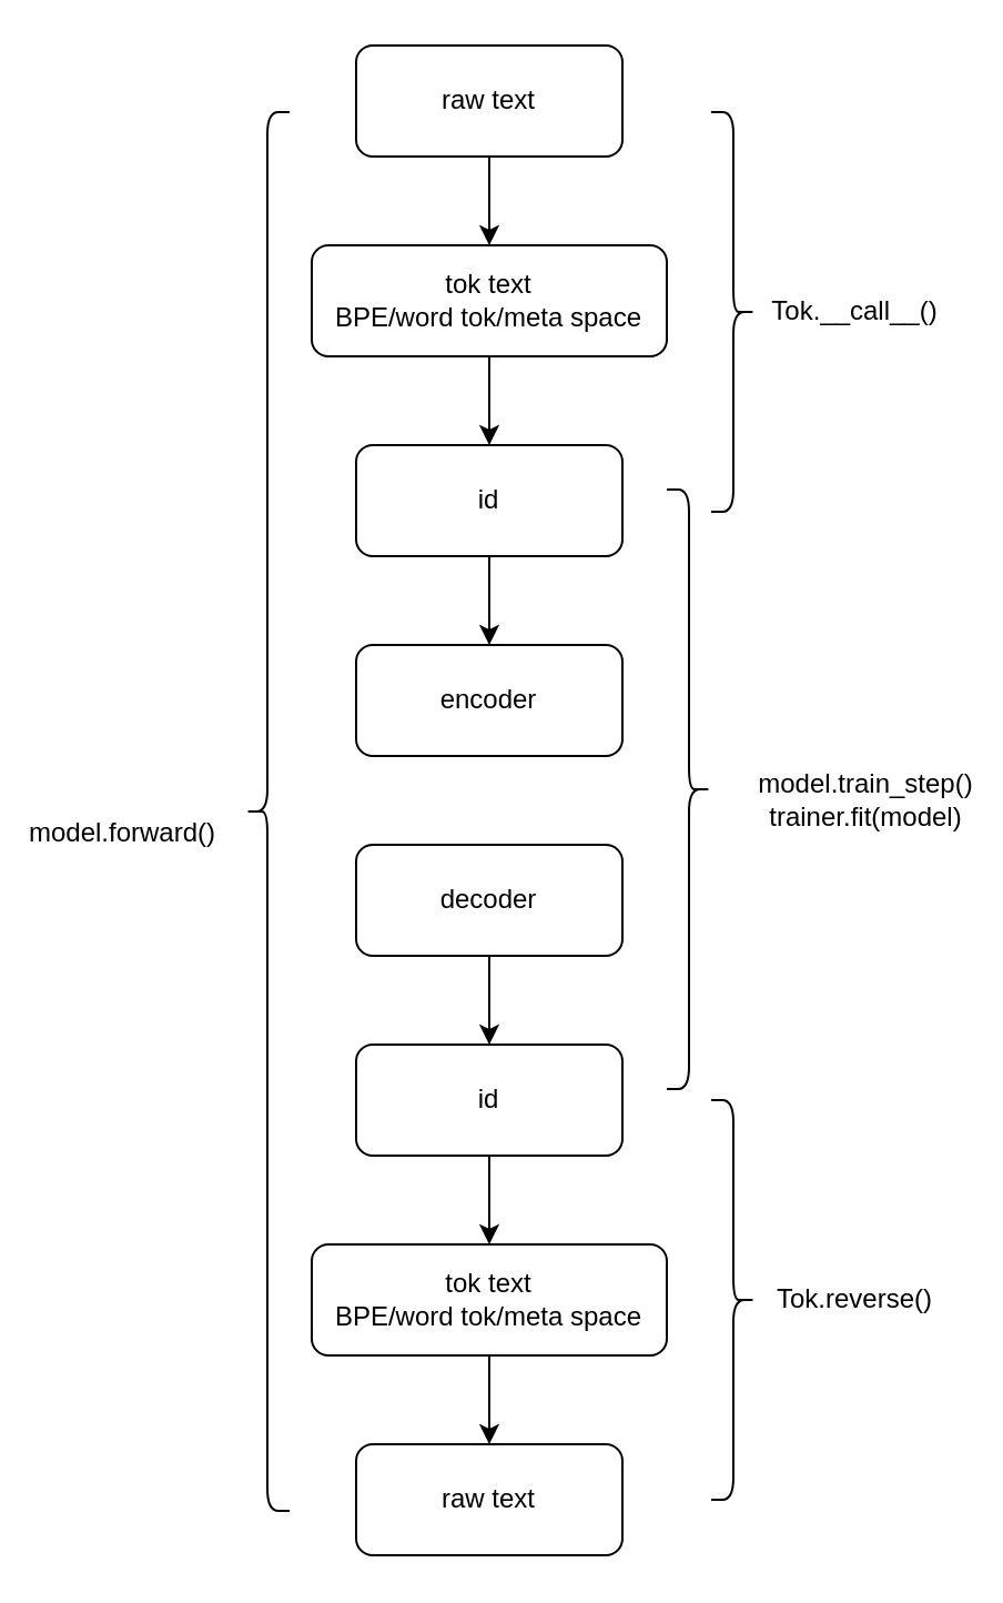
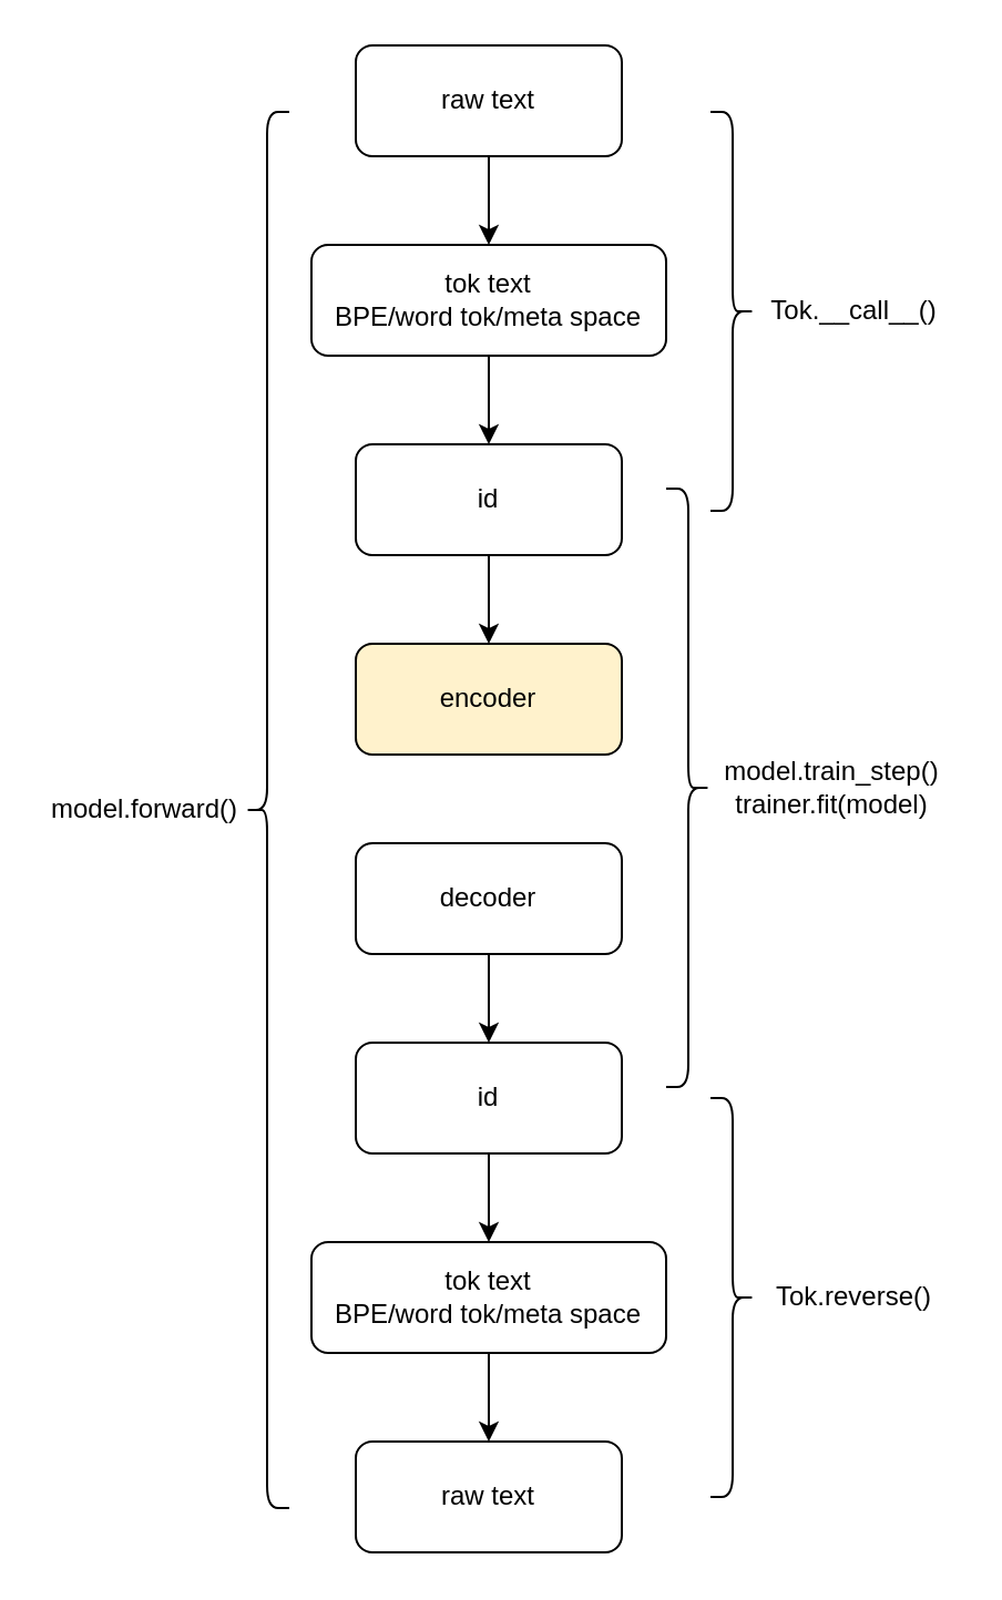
- <mxCell id="8" value="encoder" style="rounded=1;whiteSpace=wrap;html=1;" vertex="1" parent="1"><mxGeometry x="160" y="290" width="120" height="50" as="geometry" /></mxCell>
+ <mxCell id="8" value="encoder" style="rounded=1;whiteSpace=wrap;html=1;fillColor=#fff2cc;" vertex="1" parent="1"><mxGeometry x="160" y="290" width="120" height="50" as="geometry" /></mxCell>
- <mxCell id="19" value="model.train_step()&lt;br&gt;trainer.fit(model)" style="text;html=1;strokeColor=none;fillColor=none;align=center;verticalAlign=middle;whiteSpace=wrap;rounded=0;" vertex="1" parent="1"><mxGeometry x="335" y="337.5" width="110" height="45" as="geometry" /></mxCell>
+ <mxCell id="19" value="model.train_step()&lt;br&gt;trainer.fit(model)" style="text;html=1;strokeColor=none;fillColor=none;align=center;verticalAlign=middle;whiteSpace=wrap;rounded=0;" vertex="1" parent="1"><mxGeometry x="320" y="332.5" width="110" height="45" as="geometry" /></mxCell>
- <mxCell id="17" value="model.forward()" style="text;html=1;strokeColor=none;fillColor=none;align=center;verticalAlign=middle;whiteSpace=wrap;rounded=0;" vertex="1" parent="1"><mxGeometry x="10" y="365" width="90" height="20" as="geometry" /></mxCell>
+ <mxCell id="17" value="model.forward()" style="text;html=1;strokeColor=none;fillColor=none;align=center;verticalAlign=middle;whiteSpace=wrap;rounded=0;" vertex="1" parent="1"><mxGeometry x="20" y="355" width="90" height="20" as="geometry" /></mxCell>
